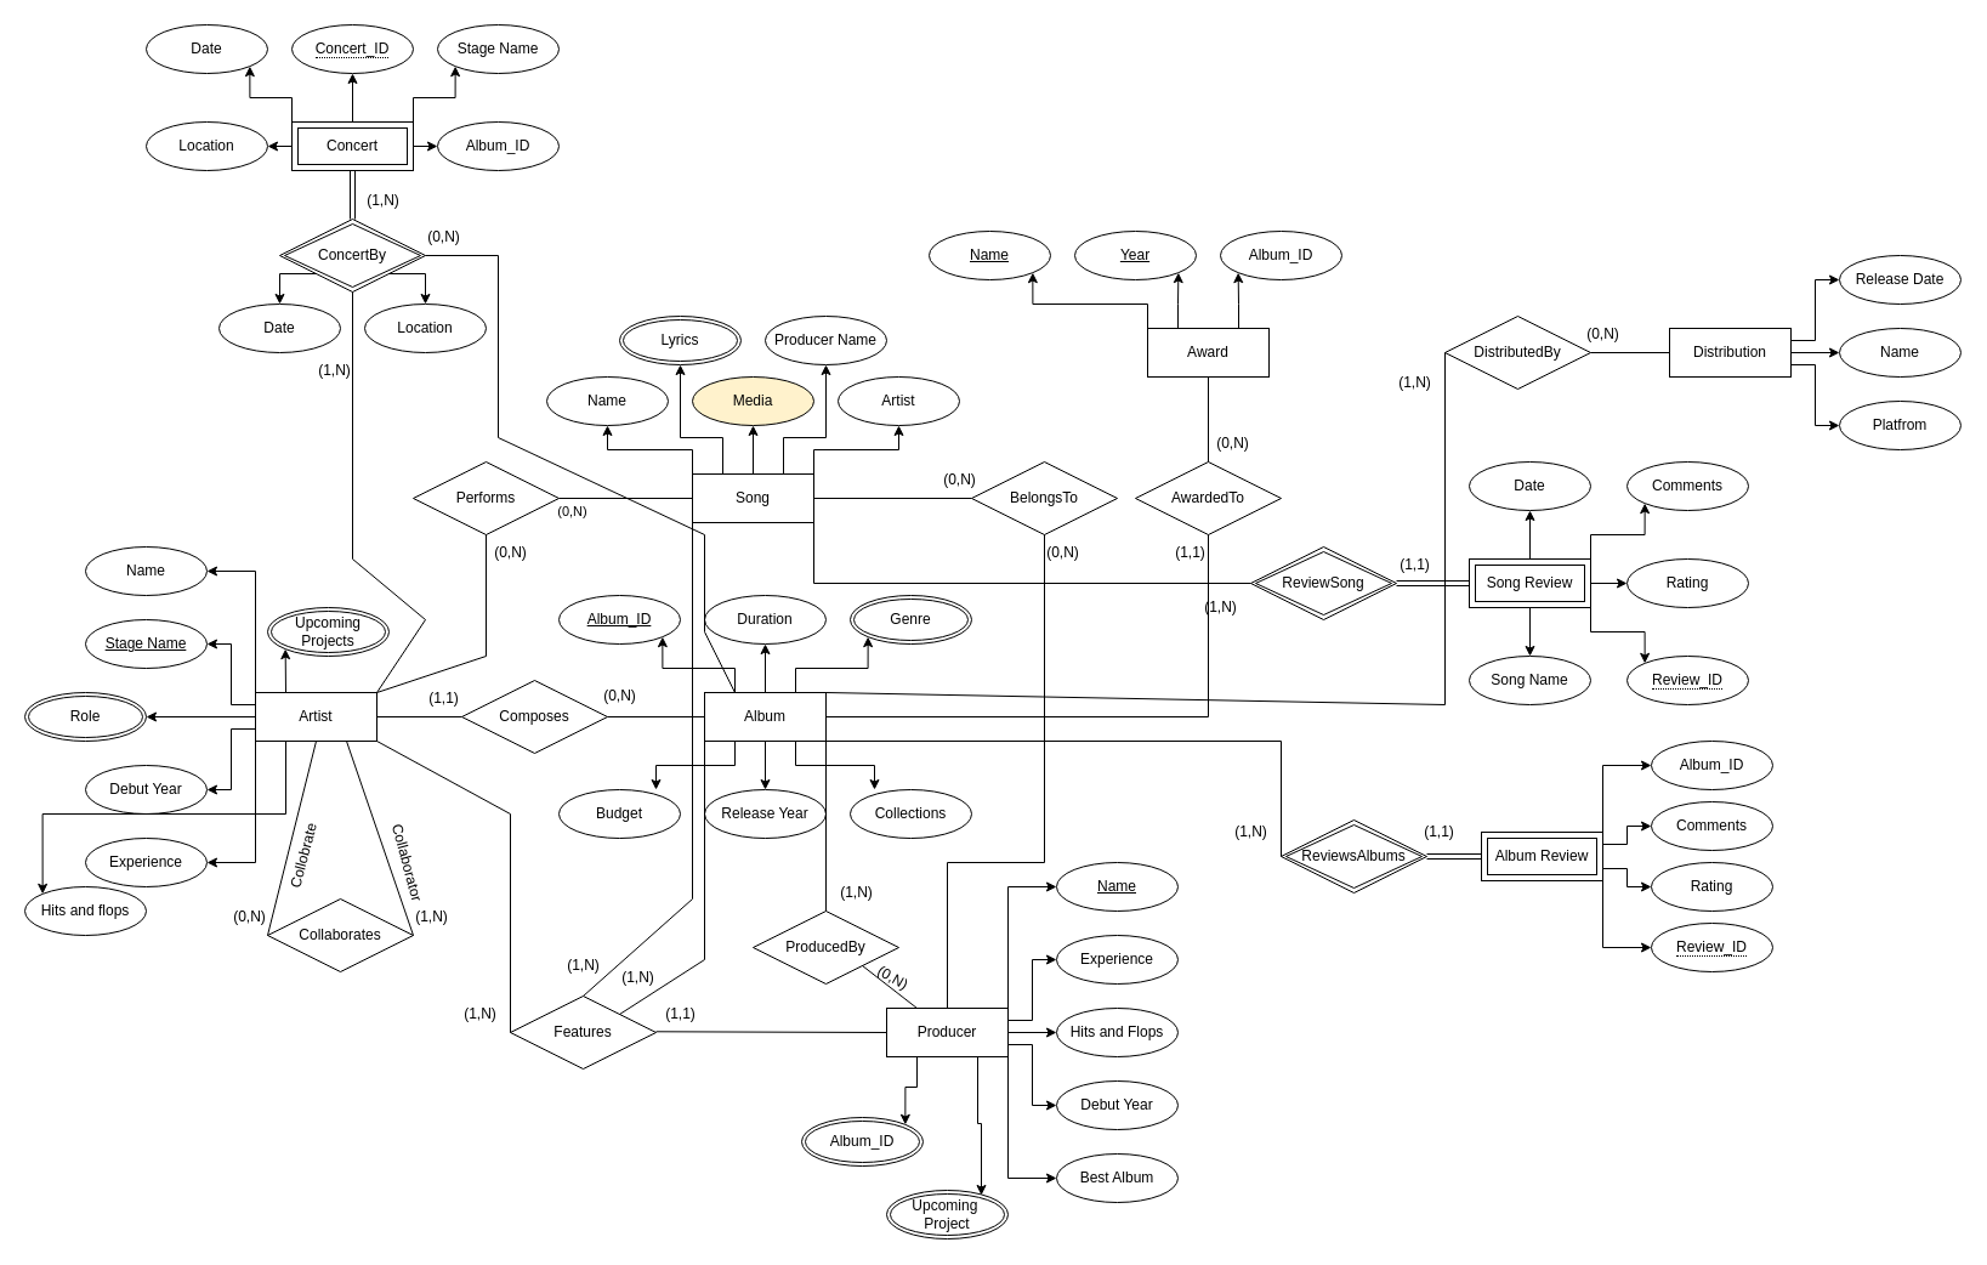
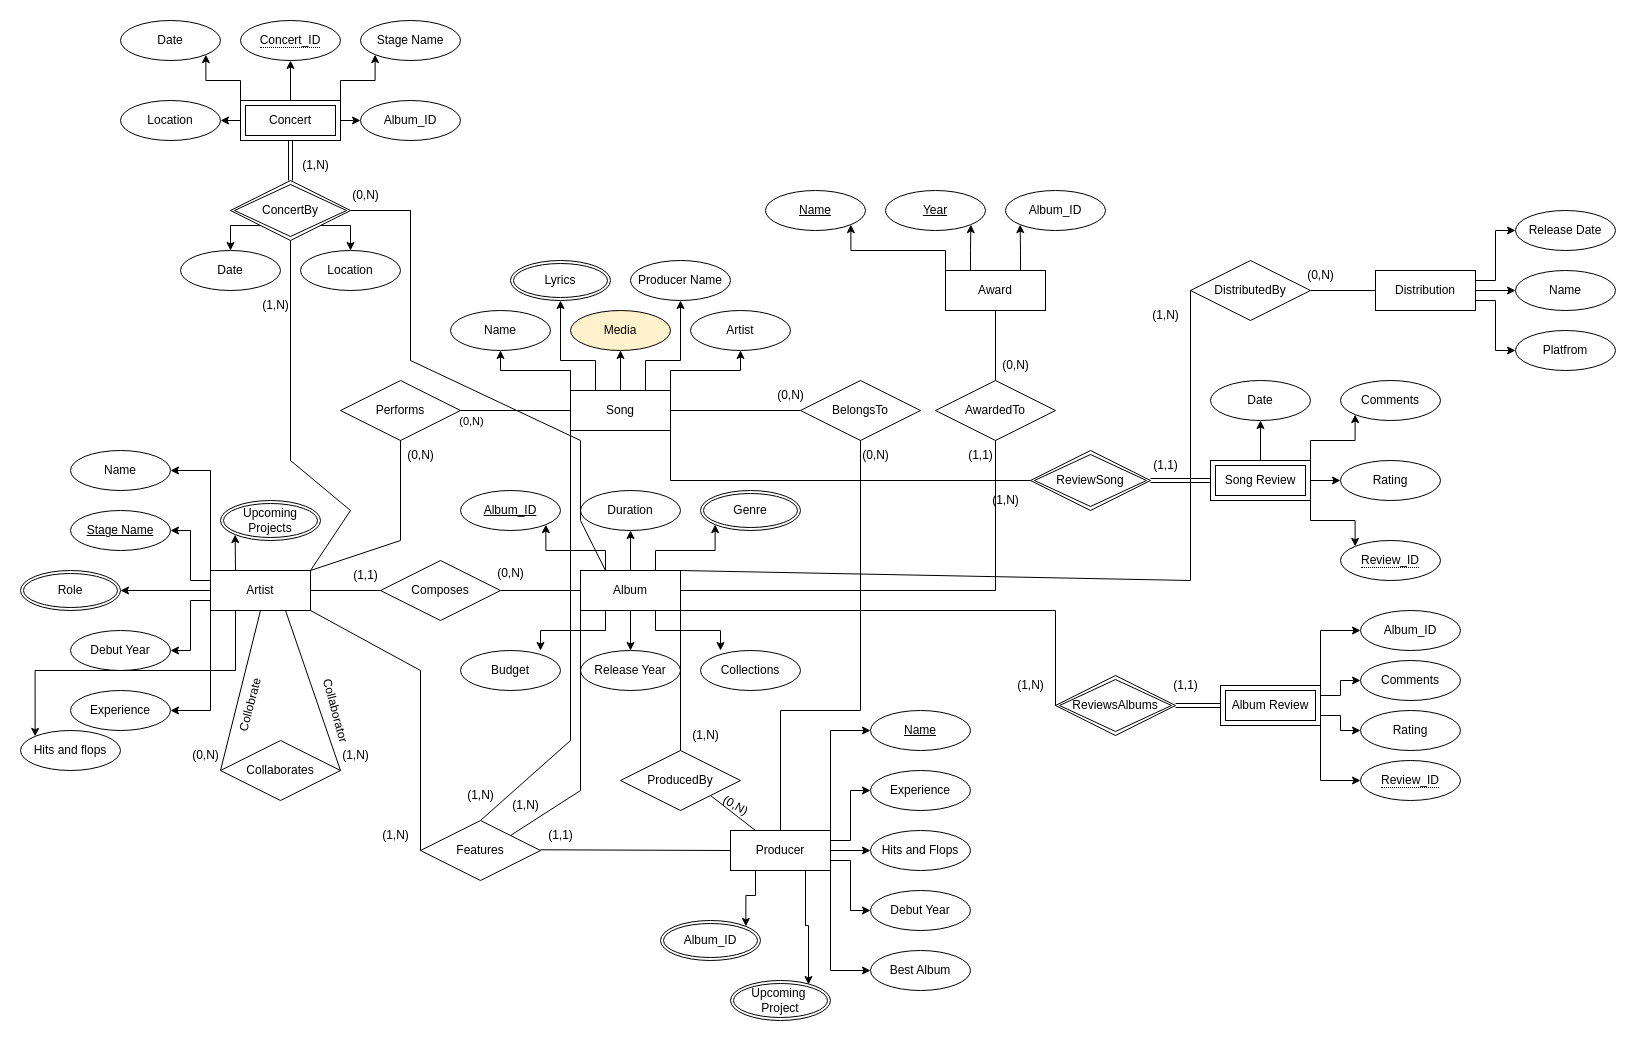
- <mxCell id="100" style="edgeStyle=orthogonalEdgeStyle;rounded=0;orthogonalLoop=1;jettySize=auto;html=1;exitX=0.5;exitY=1;exitDx=0;exitDy=0;entryX=0.5;entryY=0;entryDx=0;entryDy=0;" edge="1" parent="95" source="101" target="106"><mxGeometry relative="1" as="geometry" /></mxCell>
- <mxCell id="106" value="Song Name" style="ellipse;whiteSpace=wrap;html=1;align=center;" vertex="1" parent="95"><mxGeometry y="160" width="100" height="40" as="geometry" /></mxCell>
